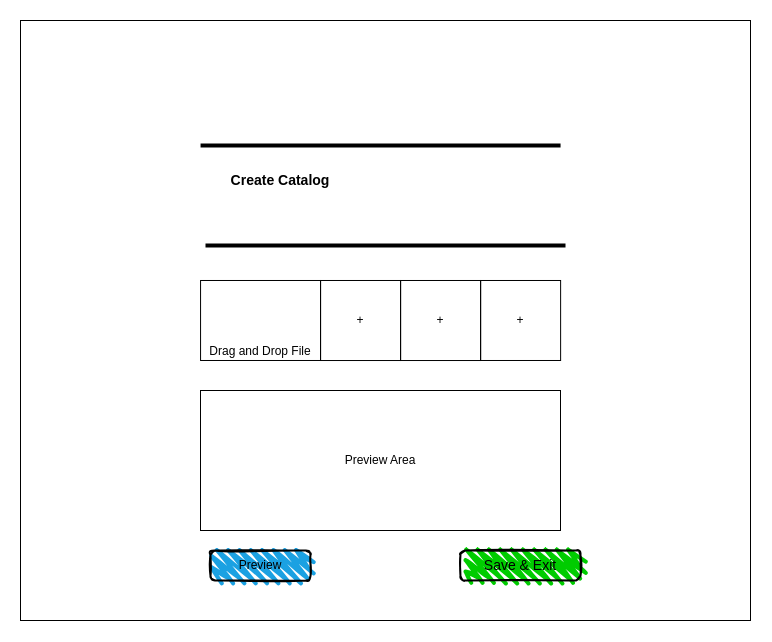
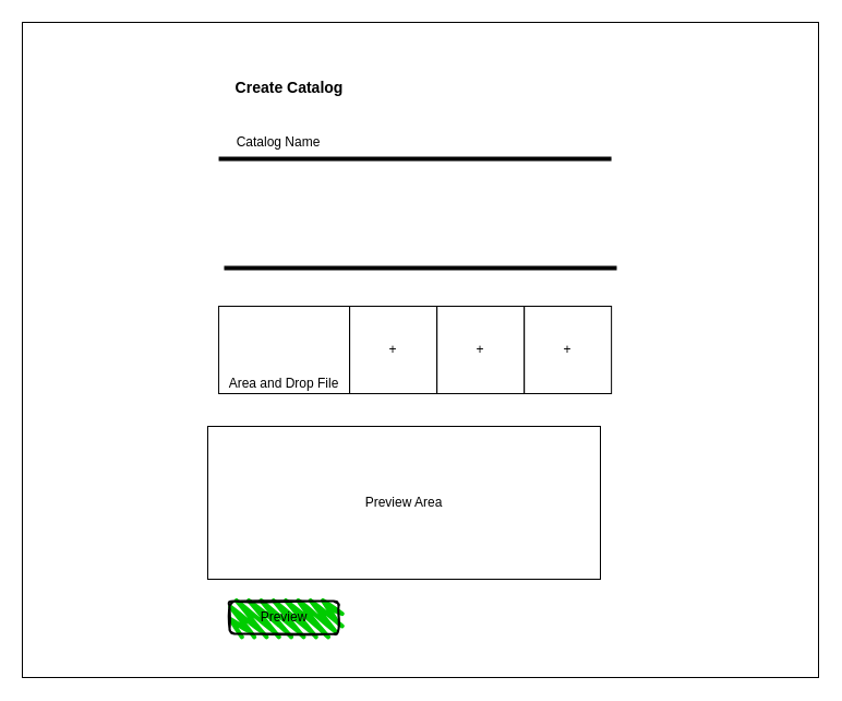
+ <mxCell id="11" value="Catalog Name" style="text;html=1;strokeColor=none;fillColor=none;align=center;verticalAlign=middle;whiteSpace=wrap;rounded=0;" parent="1" vertex="1"><mxGeometry x="200" y="120" width="110" height="20" as="geometry" /></mxCell>
- <mxCell id="12" value="Create Catalog" style="text;html=1;strokeColor=none;fillColor=none;align=center;verticalAlign=middle;whiteSpace=wrap;rounded=0;fontStyle=1;fontSize=14;" parent="1" vertex="1"><mxGeometry x="225" y="170" width="110" height="20" as="geometry" /></mxCell>
+ <mxCell id="12" value="Create Catalog" style="text;html=1;strokeColor=none;fillColor=none;align=center;verticalAlign=middle;whiteSpace=wrap;rounded=0;fontStyle=1;fontSize=14;" parent="1" vertex="1"><mxGeometry x="210" y="70" width="110" height="20" as="geometry" /></mxCell>
- <mxCell id="10" value="Drag and Drop File" style="rounded=0;whiteSpace=wrap;html=1;fillColor=none;verticalAlign=bottom;" parent="1" vertex="1"><mxGeometry x="200.06" y="279.99" width="120" height="80" as="geometry" /></mxCell>
+ <mxCell id="10" value="Area and Drop File" style="rounded=0;whiteSpace=wrap;html=1;fillColor=none;verticalAlign=bottom;" parent="1" vertex="1"><mxGeometry x="200.06" y="279.99" width="120" height="80" as="geometry" /></mxCell>
- <mxCell id="5" value="Preview Area" style="rounded=0;whiteSpace=wrap;html=1;fillColor=none;" parent="1" vertex="1"><mxGeometry x="200" y="390" width="360" height="140" as="geometry" /></mxCell>
+ <mxCell id="5" value="Preview Area" style="rounded=0;whiteSpace=wrap;html=1;fillColor=none;" parent="1" vertex="1"><mxGeometry x="190" y="390" width="360" height="140" as="geometry" /></mxCell>
- <mxCell id="6" value="Preview" style="rounded=1;whiteSpace=wrap;html=1;strokeWidth=2;fillWeight=4;hachureGap=8;hachureAngle=45;fillColor=#1ba1e2;sketch=1;fillStyle=zigzag;" parent="1" vertex="1"><mxGeometry x="210" y="550" width="100" height="30" as="geometry" /></mxCell>
+ <mxCell id="6" value="Preview" style="rounded=1;whiteSpace=wrap;html=1;strokeWidth=2;fillWeight=4;hachureGap=8;hachureAngle=45;fillColor=#00cc00;sketch=1;fillStyle=zigzag;" parent="1" vertex="1"><mxGeometry x="210" y="550" width="100" height="30" as="geometry" /></mxCell>
- <mxCell id="13" value="Save &amp;amp; Exit" style="rounded=1;whiteSpace=wrap;html=1;strokeWidth=2;fillWeight=4;hachureGap=8;hachureAngle=45;sketch=1;fontSize=14;fillColor=#00CC00;fillStyle=zigzag;" parent="1" vertex="1"><mxGeometry x="459.97" y="550" width="120" height="30" as="geometry" /></mxCell>
